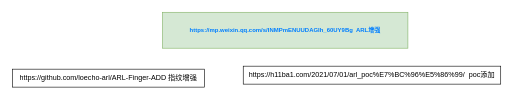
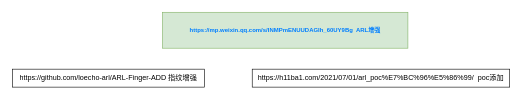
- <mxCell id="4" value="https://h11ba1.com/2021/07/01/arl_poc%E7%BC%96%E5%86%99/&amp;nbsp; poc添加" style="rounded=0;whiteSpace=wrap;html=1;" vertex="1" parent="1"><mxGeometry x="405" y="110" width="430" height="30" as="geometry" /></mxCell>
+ <mxCell id="4" value="https://h11ba1.com/2021/07/01/arl_poc%E7%BC%96%E5%86%99/&amp;nbsp; poc添加" style="rounded=0;whiteSpace=wrap;html=1;" vertex="1" parent="1"><mxGeometry x="420" y="115" width="430" height="30" as="geometry" /></mxCell>
